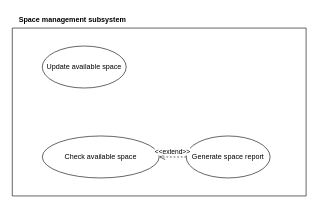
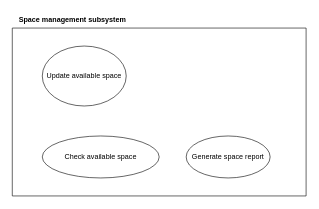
- <mxCell id="5" value="Update available space" style="ellipse;whiteSpace=wrap;html=1;" vertex="1" parent="2"><mxGeometry x="50" y="30" width="140" height="70" as="geometry" /></mxCell>
+ <mxCell id="5" value="Update available space" style="ellipse;whiteSpace=wrap;html=1;" vertex="1" parent="2"><mxGeometry x="50" y="30" width="140" height="100" as="geometry" /></mxCell>
- <mxCell id="6" value="&amp;lt;&amp;lt;extend&amp;gt;&amp;gt;" style="html=1;verticalAlign=bottom;endArrow=open;dashed=1;endSize=8;curved=0;rounded=0;entryX=1;entryY=0.5;entryDx=0;entryDy=0;exitX=0;exitY=0.5;exitDx=0;exitDy=0;" edge="1" parent="2" source="4" target="3"><mxGeometry relative="1" as="geometry"><mxPoint x="280" y="210" as="sourcePoint" /><mxPoint x="200" y="210" as="targetPoint" /></mxGeometry></mxCell>
